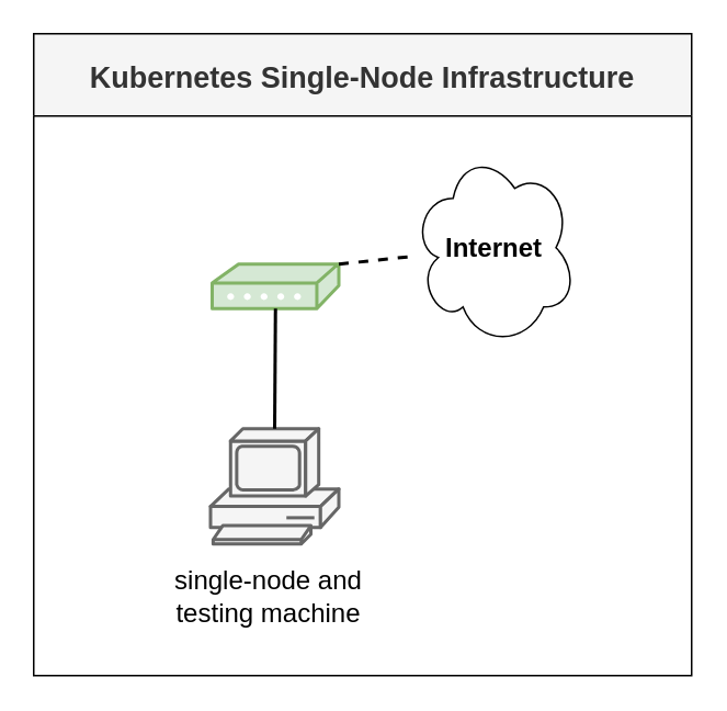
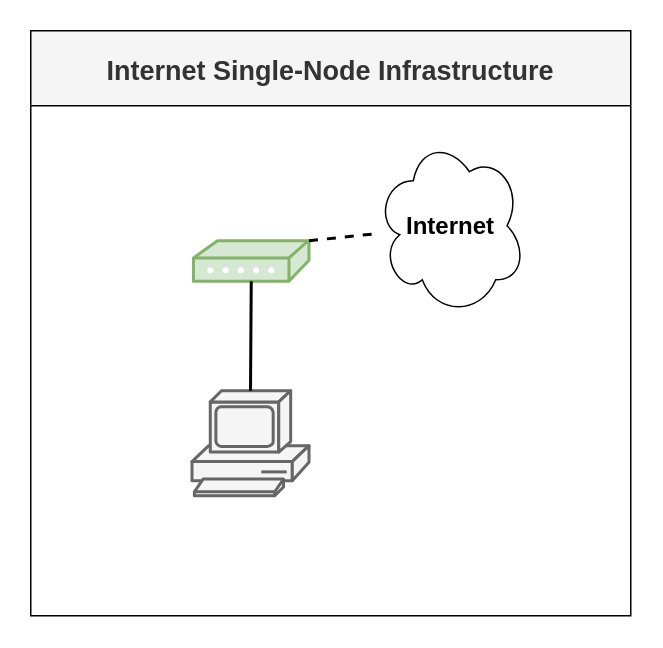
- <mxCell id="2" value="Kubernetes Single-Node Infrastructure" style="swimlane;fontSize=18;startSize=50;fontColor=#333333;swimlaneFillColor=#ffffff;fillColor=#f5f5f5;" parent="1" vertex="1"><mxGeometry x="20" y="20" width="400" height="390" as="geometry" /></mxCell>
+ <mxCell id="2" value="Internet Single-Node Infrastructure" style="swimlane;fontSize=18;startSize=50;fontColor=#333333;swimlaneFillColor=#ffffff;fillColor=#f5f5f5;" parent="1" vertex="1"><mxGeometry x="20" y="20" width="400" height="390" as="geometry" /></mxCell>
- <mxCell id="7" value="single-node and testing machine" style="text;html=1;strokeColor=none;fillColor=none;align=center;verticalAlign=middle;whiteSpace=wrap;overflow=hidden;fontSize=16;" parent="2" vertex="1"><mxGeometry x="59.75" y="317" width="165.5" height="50" as="geometry" /></mxCell>
